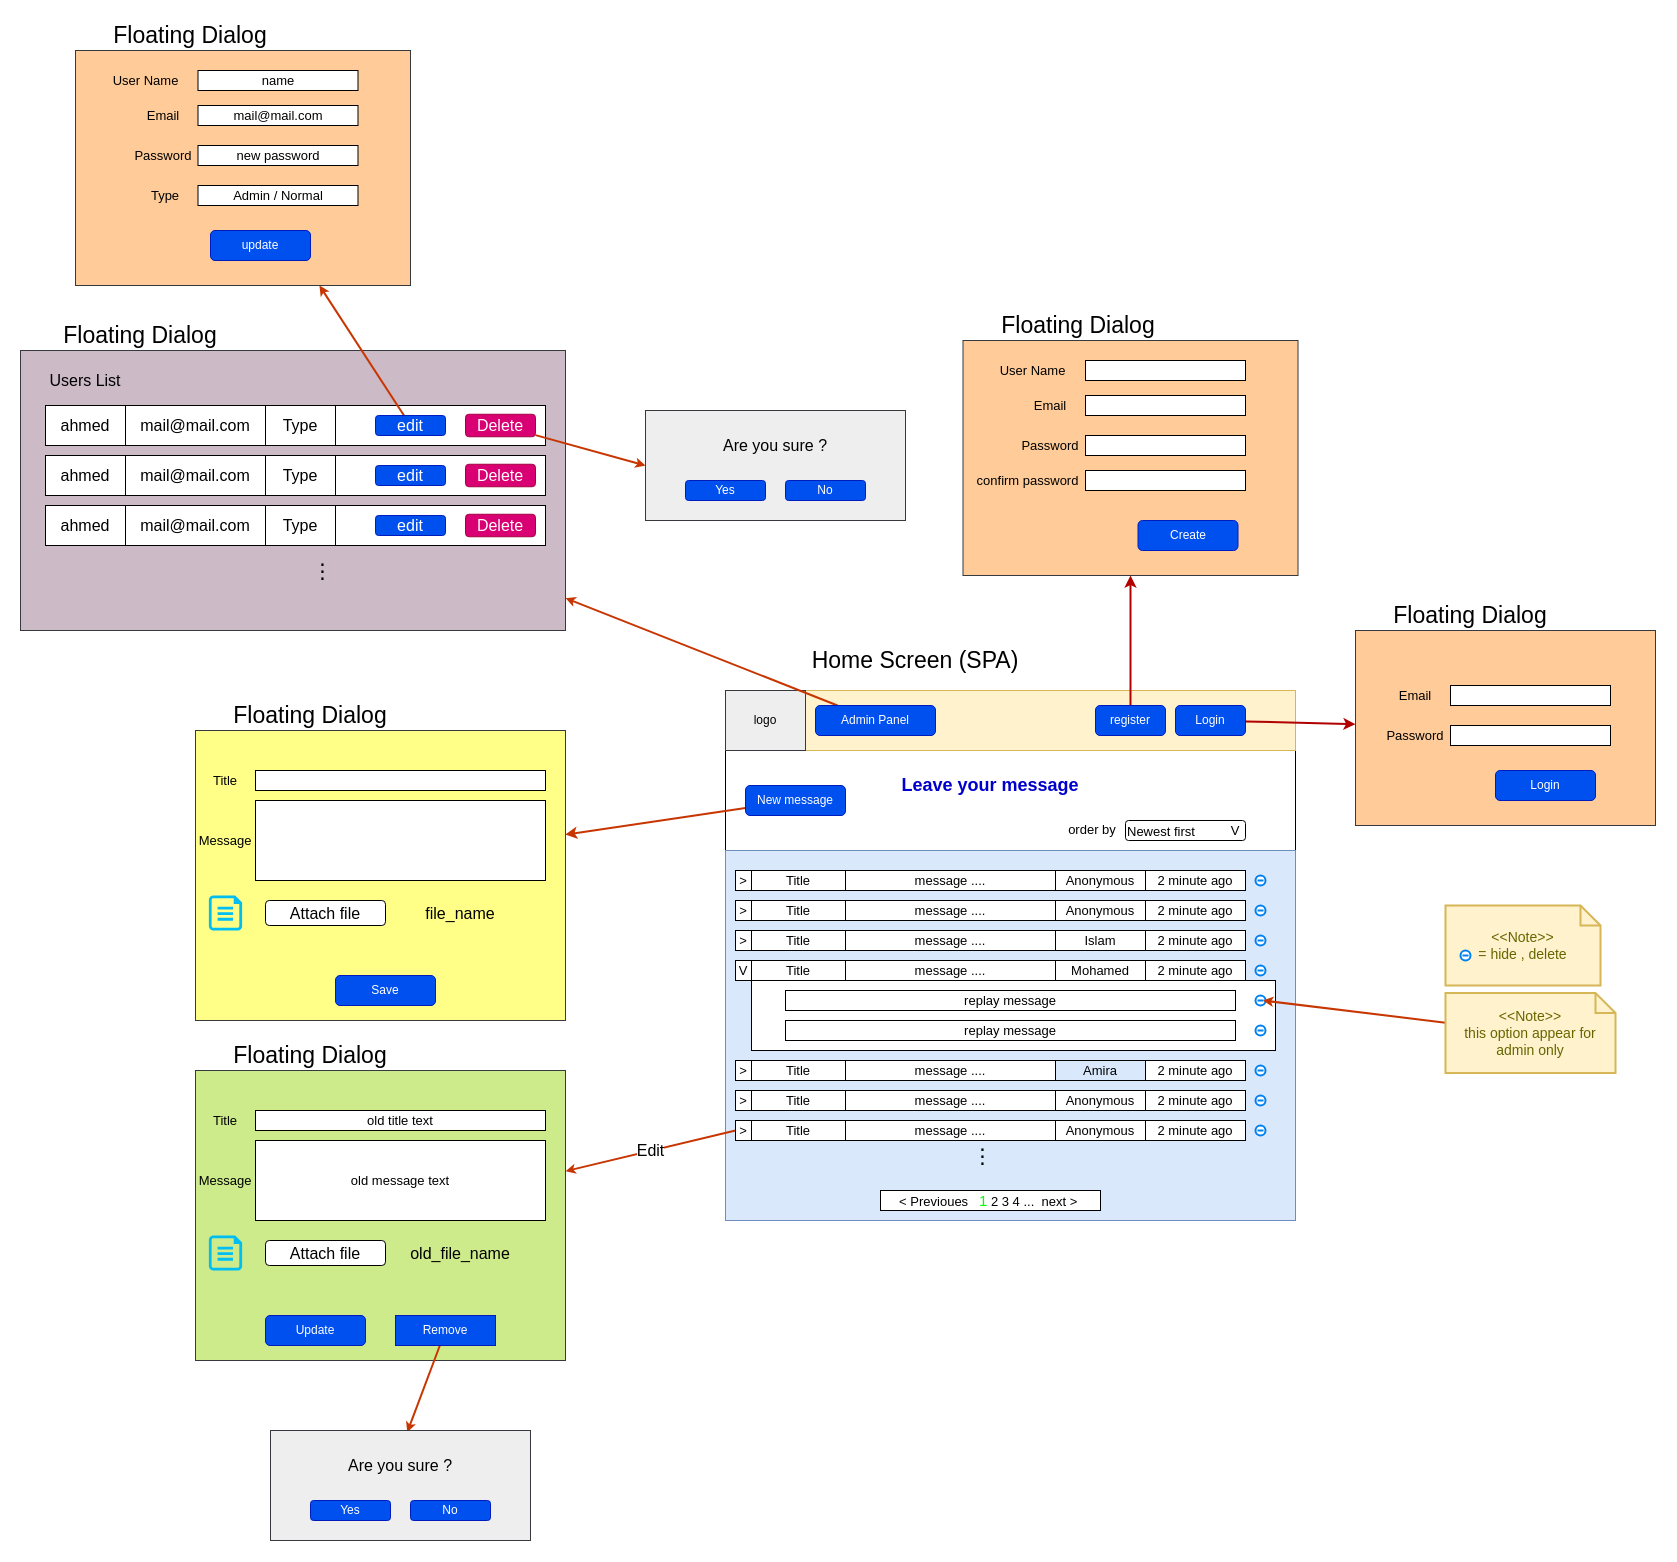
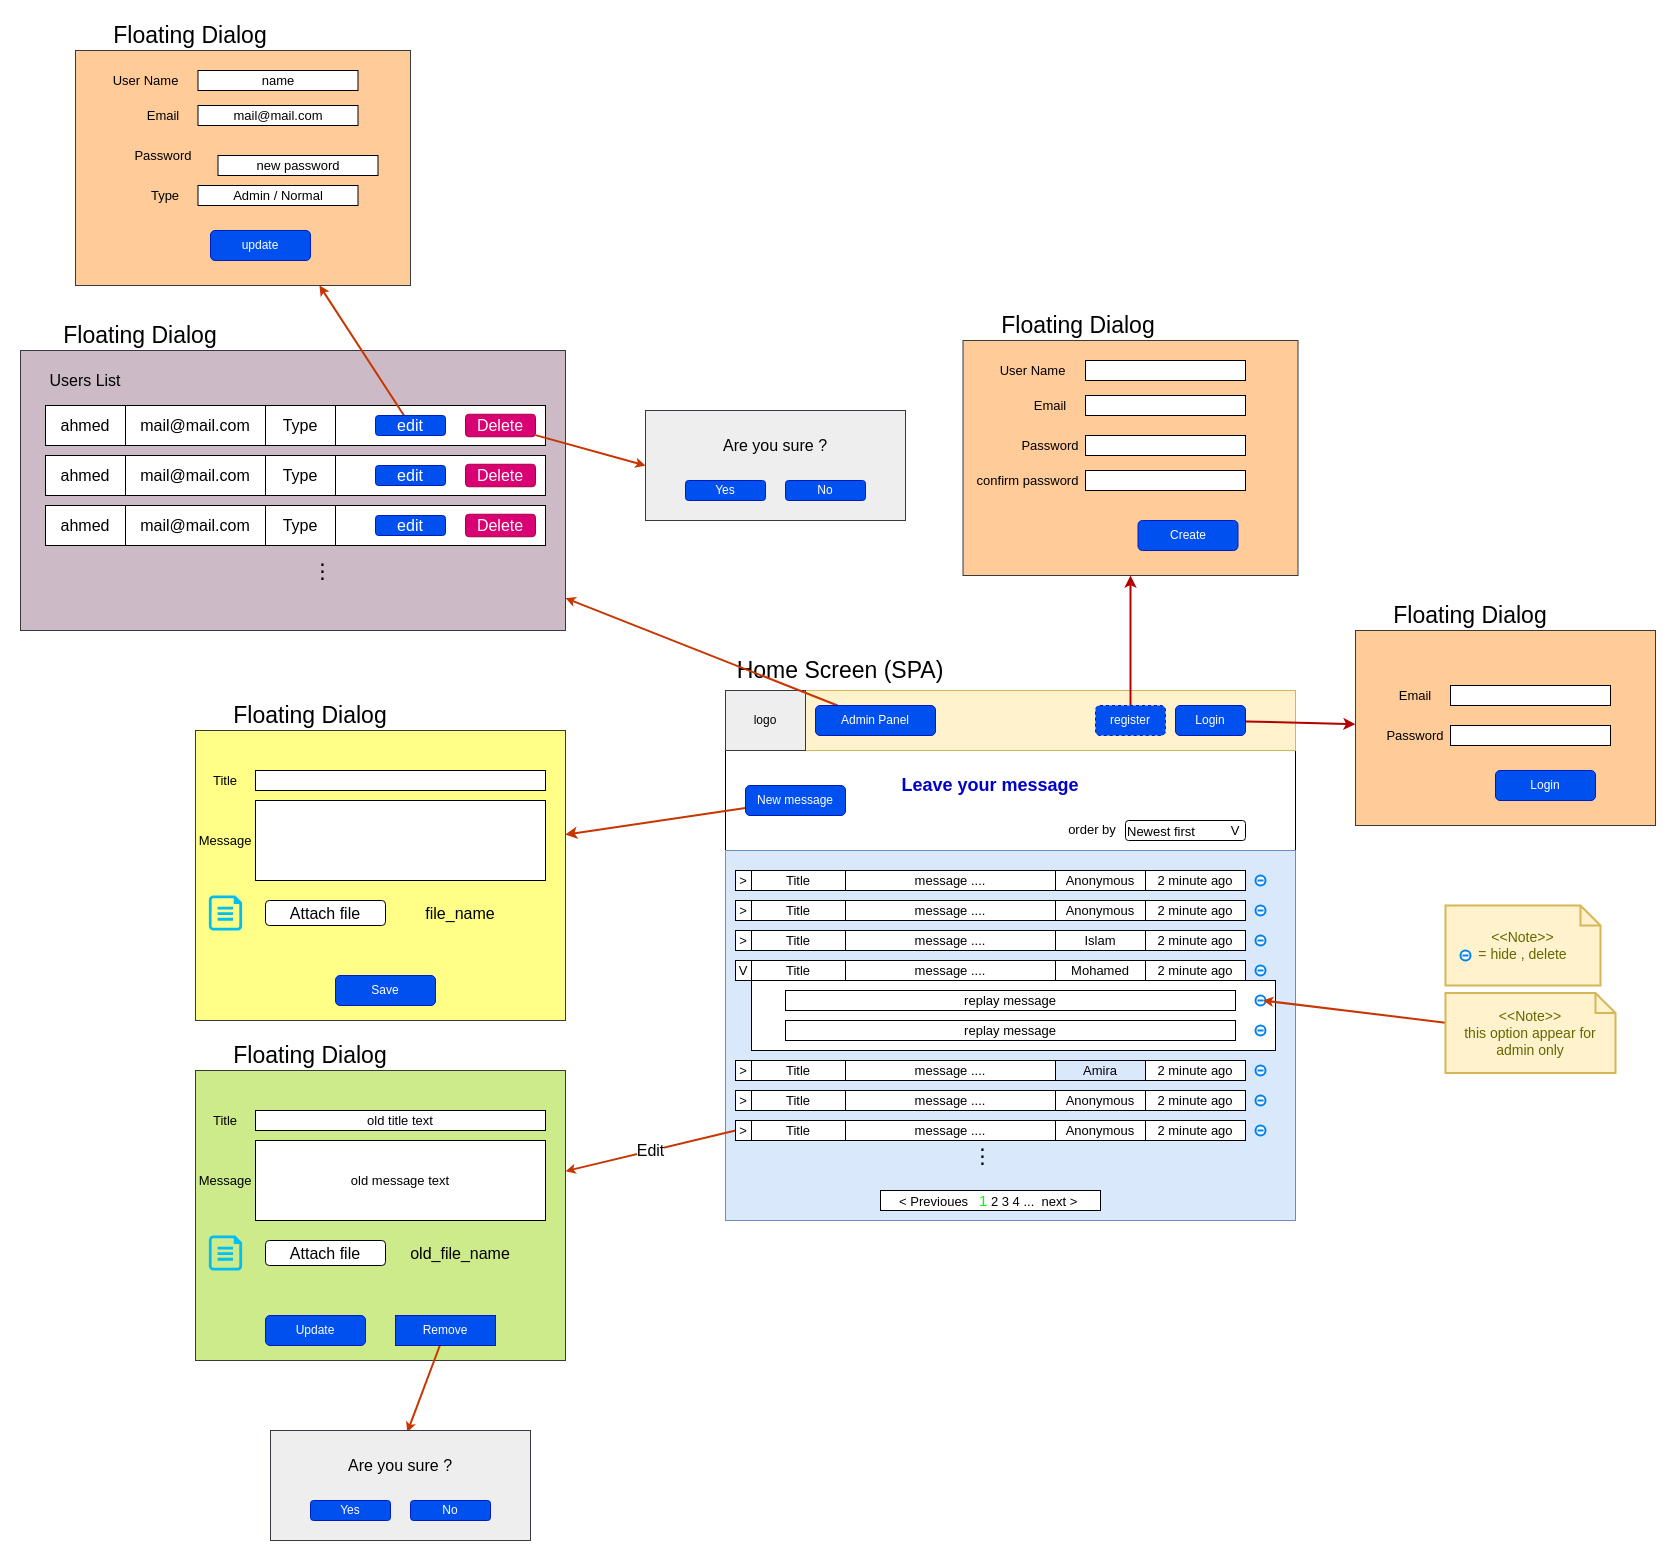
- <mxCell id="156" value="new password" style="rounded=0;whiteSpace=wrap;html=1;fontSize=13;fontColor=#000000;" parent="1" vertex="1"><mxGeometry x="197.5" y="145" width="160" height="20" as="geometry" /></mxCell>
+ <mxCell id="156" value="new password" style="rounded=0;whiteSpace=wrap;html=1;fontSize=13;fontColor=#000000;" parent="1" vertex="1"><mxGeometry x="217.5" y="155" width="160" height="20" as="geometry" /></mxCell>
- <mxCell id="86" value="Home Screen (SPA)" style="text;html=1;strokeColor=none;fillColor=none;align=center;verticalAlign=middle;whiteSpace=wrap;rounded=0;fontSize=23;fontColor=#000000;" parent="1" vertex="1"><mxGeometry x="800" y="645" width="230" height="30" as="geometry" /></mxCell>
+ <mxCell id="86" value="Home Screen (SPA)" style="text;html=1;strokeColor=none;fillColor=none;align=center;verticalAlign=middle;whiteSpace=wrap;rounded=0;fontSize=23;fontColor=#000000;" parent="1" vertex="1"><mxGeometry x="725" y="655" width="230" height="30" as="geometry" /></mxCell>
- <mxCell id="5" value="register" style="rounded=1;whiteSpace=wrap;html=1;fillColor=#0050ef;fontColor=#ffffff;strokeColor=#001DBC;" parent="1" vertex="1"><mxGeometry x="1095" y="705" width="70" height="30" as="geometry" /></mxCell>
+ <mxCell id="5" value="register" style="rounded=1;whiteSpace=wrap;html=1;fillColor=#0050ef;fontColor=#ffffff;strokeColor=#001DBC;dashed=1;" parent="1" vertex="1"><mxGeometry x="1095" y="705" width="70" height="30" as="geometry" /></mxCell>
